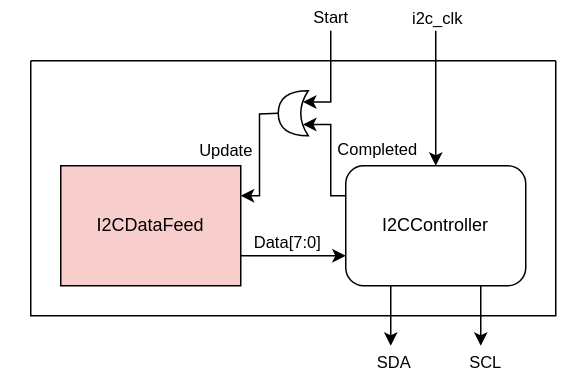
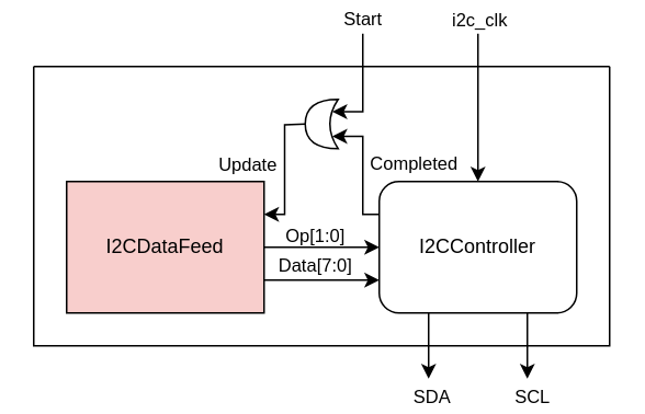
+ <mxCell id="5" value="" style="endArrow=classic;html=1;rounded=0;exitX=1;exitY=0.5;exitDx=0;exitDy=0;entryX=0;entryY=0.5;entryDx=0;entryDy=0;" parent="2" source="4" target="3" edge="1"><mxGeometry width="50" height="50" relative="1" as="geometry"><mxPoint x="190" y="120" as="sourcePoint" /><mxPoint x="240" y="70" as="targetPoint" /></mxGeometry></mxCell>
+ <mxCell id="6" value="Op[1:0]" style="edgeLabel;html=1;align=center;verticalAlign=middle;resizable=0;points=[];" parent="5" vertex="1" connectable="0"><mxGeometry x="0.228" relative="1" as="geometry"><mxPoint x="-13" y="-8" as="offset" /></mxGeometry></mxCell>
